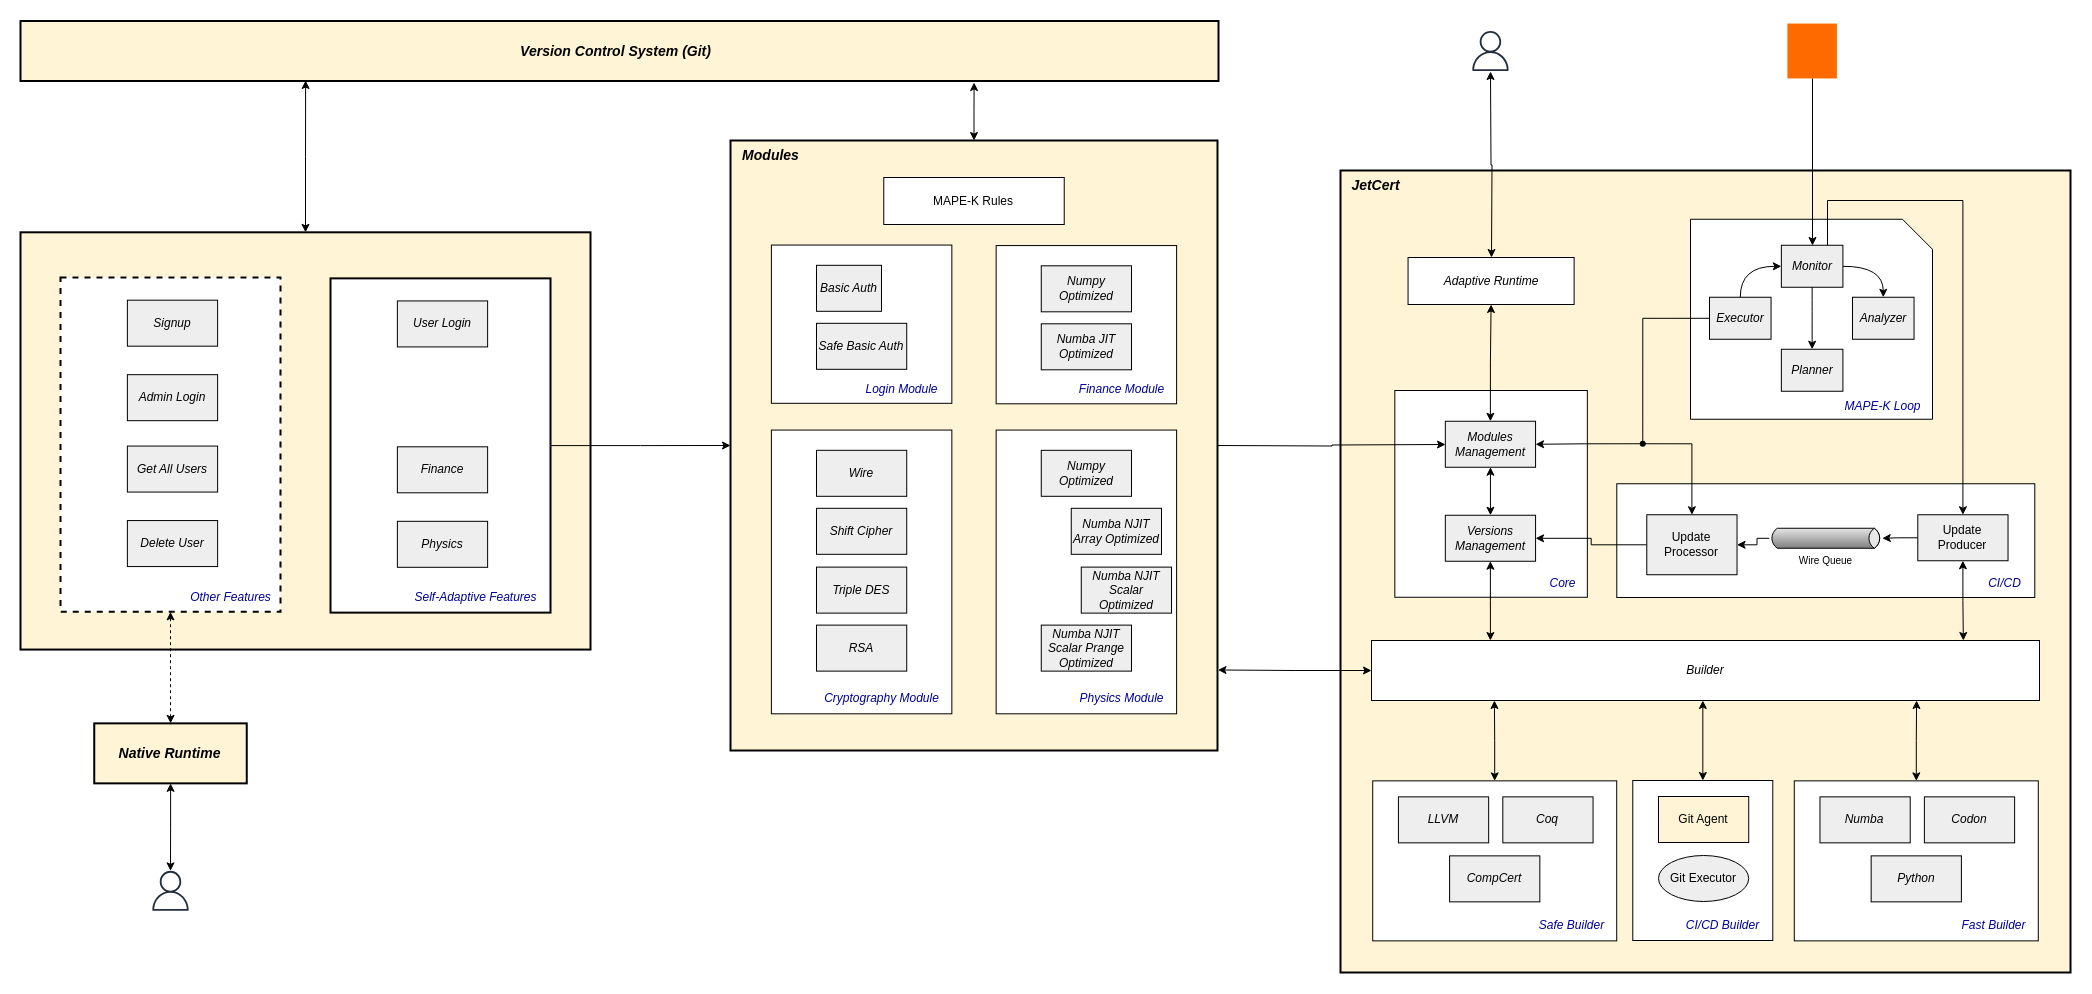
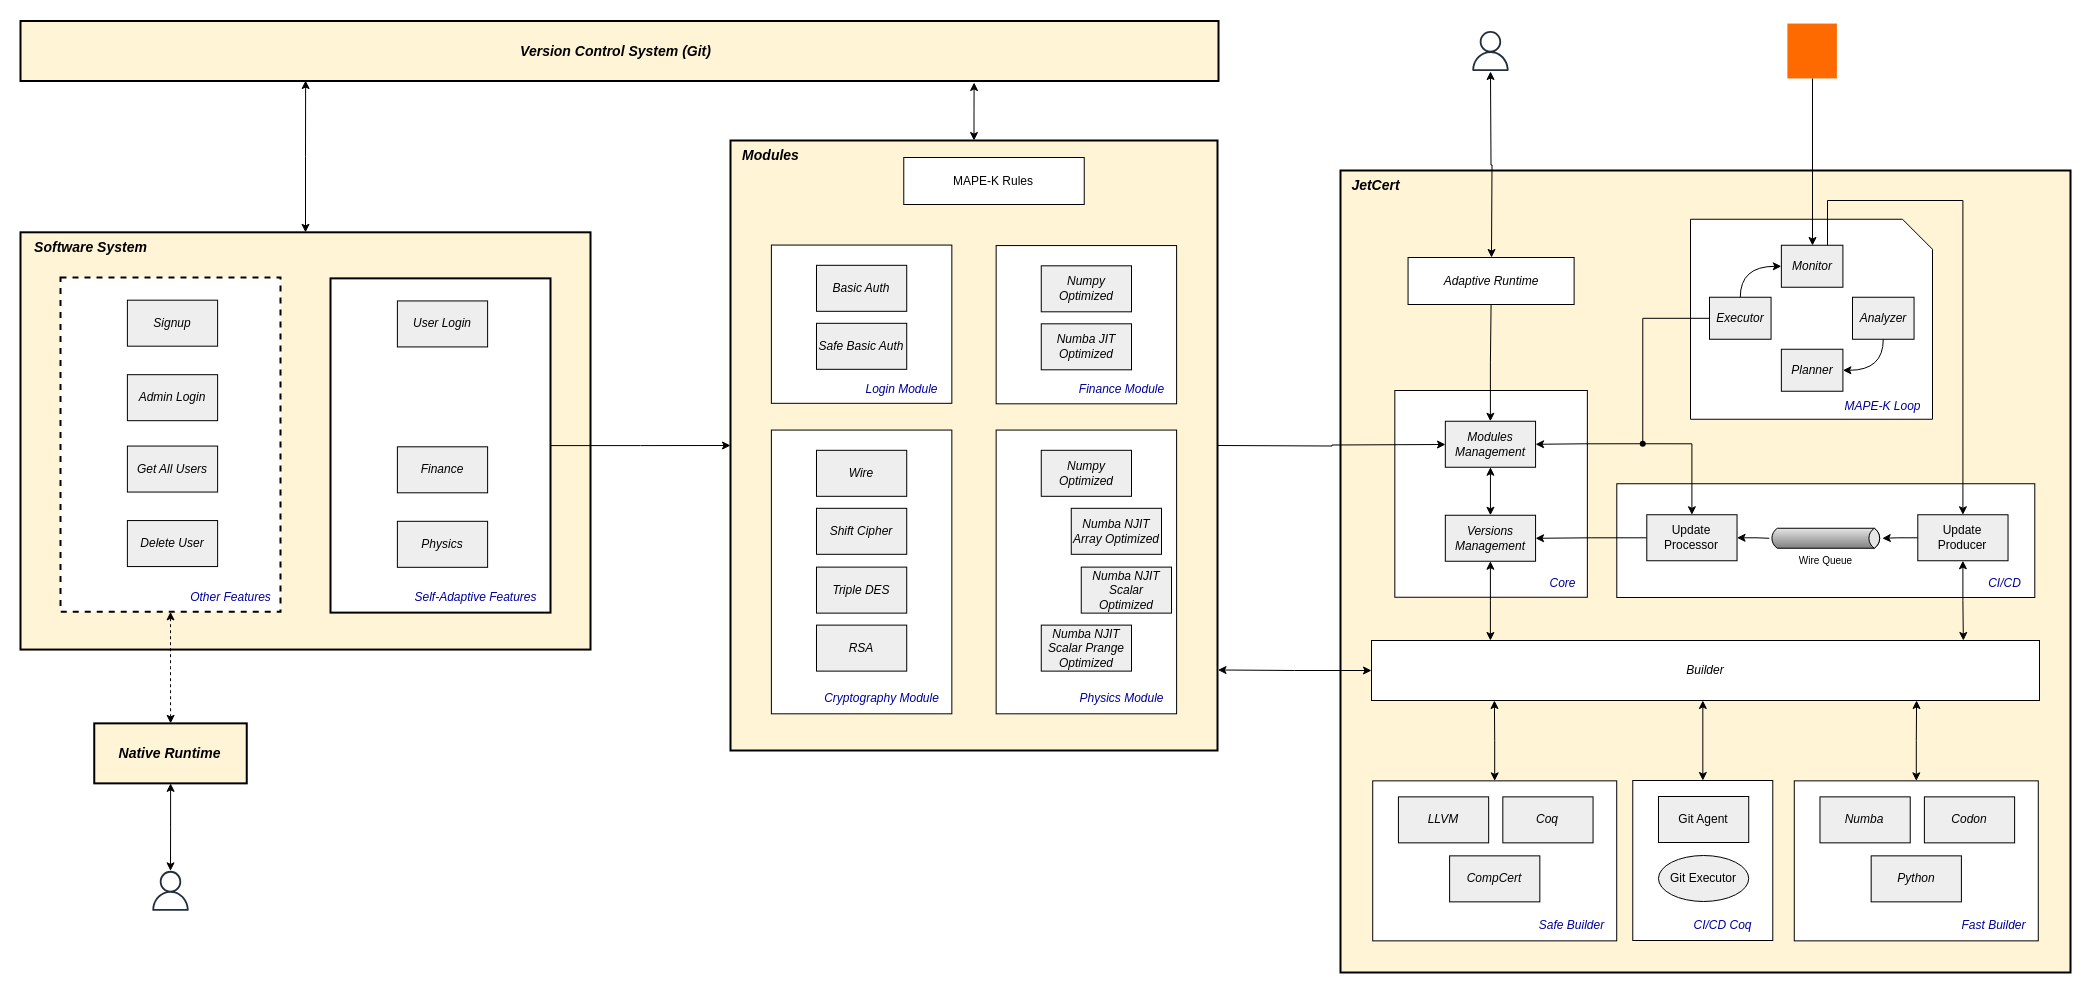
- <mxCell id="10" value="MAPE-K Rules" style="rounded=0;whiteSpace=wrap;html=1;" parent="1" vertex="1"><mxGeometry x="883.27" y="177" width="180.46" height="47" as="geometry" /></mxCell>
+ <mxCell id="10" value="MAPE-K Rules" style="rounded=0;whiteSpace=wrap;html=1;" parent="1" vertex="1"><mxGeometry x="903.27" y="157" width="180.46" height="47" as="geometry" /></mxCell>
+ <mxCell id="3" value="&lt;font style=&quot;font-size: 14px;&quot;&gt;&lt;b&gt;&lt;i&gt;Software System&lt;/i&gt;&lt;/b&gt;&lt;/font&gt;" style="text;html=1;align=center;verticalAlign=middle;resizable=0;points=[];autosize=1;strokeColor=none;fillColor=none;" parent="1" vertex="1"><mxGeometry x="20" y="232.31" width="140" height="30" as="geometry" /></mxCell>
- <mxCell id="58" style="edgeStyle=orthogonalEdgeStyle;rounded=0;orthogonalLoop=1;jettySize=auto;html=1;entryX=0.5;entryY=0;entryDx=0;entryDy=0;curved=1;" edge="1" parent="1" source="60" target="61"><mxGeometry relative="1" as="geometry" /></mxCell>
- <mxCell id="37" value="&lt;i style=&quot;&quot;&gt;&lt;font style=&quot;font-size: 12px;&quot;&gt;Basic Auth&lt;/font&gt;&lt;/i&gt;" style="html=1;dropTarget=0;whiteSpace=wrap;fillColor=#EEEEEE;" parent="1" vertex="1"><mxGeometry x="815.99" y="264.81" width="65" height="46" as="geometry" /></mxCell>
+ <mxCell id="37" value="&lt;i style=&quot;&quot;&gt;&lt;font style=&quot;font-size: 12px;&quot;&gt;Basic Auth&lt;/font&gt;&lt;/i&gt;" style="html=1;dropTarget=0;whiteSpace=wrap;fillColor=#EEEEEE;" parent="1" vertex="1"><mxGeometry x="815.99" y="264.81" width="90.24" height="46" as="geometry" /></mxCell>
- <mxCell id="65" style="edgeStyle=orthogonalEdgeStyle;rounded=0;orthogonalLoop=1;jettySize=auto;html=1;entryX=0.5;entryY=1;entryDx=0;entryDy=0;startArrow=classic;startFill=1;" edge="1" parent="1" source="67" target="64"><mxGeometry relative="1" as="geometry" /></mxCell>
+ <mxCell id="65" style="edgeStyle=orthogonalEdgeStyle;rounded=0;orthogonalLoop=1;jettySize=auto;html=1;entryX=0.5;entryY=1;entryDx=0;entryDy=0;startArrow=classic;startFill=1;endArrow=none;" edge="1" parent="1" source="67" target="64"><mxGeometry relative="1" as="geometry" /></mxCell>
- <mxCell id="62" style="edgeStyle=orthogonalEdgeStyle;rounded=0;orthogonalLoop=1;jettySize=auto;html=1;startArrow=classic;startFill=1;endArrow=none;endFill=0;curved=1;" edge="1" parent="1" source="63" target="60"><mxGeometry relative="1" as="geometry" /></mxCell>
+ <mxCell id="62" style="edgeStyle=orthogonalEdgeStyle;rounded=0;orthogonalLoop=1;jettySize=auto;html=1;entryX=0.5;entryY=1;entryDx=0;entryDy=0;startArrow=classic;startFill=1;endArrow=none;endFill=0;curved=1;" edge="1" parent="1" source="63" target="61"><mxGeometry relative="1" as="geometry" /></mxCell>
- <mxCell id="89" value="Update Processor" style="html=1;dropTarget=0;whiteSpace=wrap;fillColor=#EEEEEE;" vertex="1" parent="1"><mxGeometry x="1646.29" y="514.25" width="90.24" height="60" as="geometry" /></mxCell>
+ <mxCell id="89" value="Update Processor" style="html=1;dropTarget=0;whiteSpace=wrap;fillColor=#EEEEEE;" vertex="1" parent="1"><mxGeometry x="1646.29" y="514.25" width="90.24" height="46" as="geometry" /></mxCell>
- <mxCell id="92" value="Git Agent" style="html=1;dropTarget=0;whiteSpace=wrap;fillColor=#fff5d6;" vertex="1" parent="1"><mxGeometry x="1657.98" y="796" width="90.24" height="46" as="geometry" /></mxCell>
+ <mxCell id="92" value="Git Agent" style="html=1;dropTarget=0;whiteSpace=wrap;fillColor=#EEEEEE;" vertex="1" parent="1"><mxGeometry x="1657.98" y="796" width="90.24" height="46" as="geometry" /></mxCell>
- <mxCell id="91" value="&lt;font color=&quot;#000099&quot;&gt;&lt;i&gt;CI/CD Builder&lt;/i&gt;&lt;/font&gt;" style="text;html=1;align=center;verticalAlign=middle;resizable=0;points=[];autosize=1;strokeColor=none;fillColor=none;" vertex="1" parent="1"><mxGeometry x="1672.28" y="910" width="100" height="30" as="geometry" /></mxCell>
+ <mxCell id="91" value="&lt;font color=&quot;#000099&quot;&gt;&lt;i&gt;CI/CD Coq&lt;/i&gt;&lt;/font&gt;" style="text;html=1;align=center;verticalAlign=middle;resizable=0;points=[];autosize=1;strokeColor=none;fillColor=none;" vertex="1" parent="1"><mxGeometry x="1672.28" y="910" width="100" height="30" as="geometry" /></mxCell>
